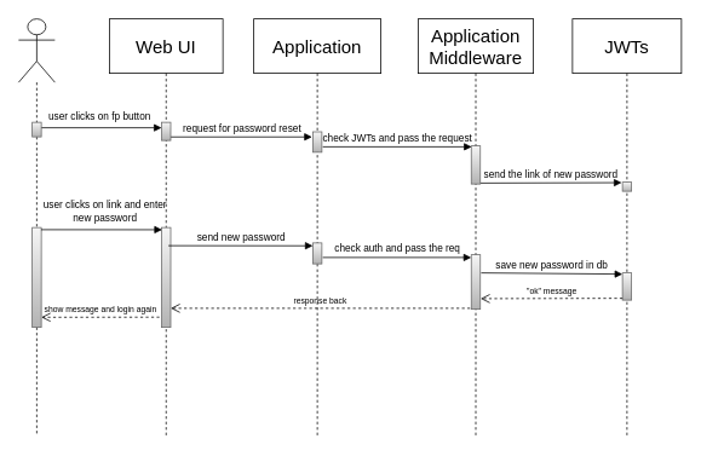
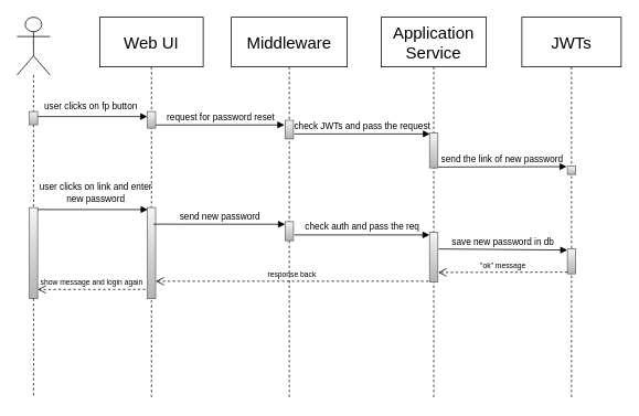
- <mxCell id="8" value="&lt;font style=&quot;&quot;&gt;&lt;font style=&quot;font-size: 20px;&quot;&gt;Application&lt;/font&gt;&lt;br&gt;&lt;/font&gt;" style="shape=umlLifeline;perimeter=lifelinePerimeter;whiteSpace=wrap;html=1;container=1;collapsible=0;recursiveResize=0;outlineConnect=0;size=60;" vertex="1" parent="1"><mxGeometry x="279" y="20" width="140" height="460" as="geometry" /></mxCell>
+ <mxCell id="8" value="&lt;font style=&quot;&quot;&gt;&lt;font style=&quot;font-size: 20px;&quot;&gt;Middleware&lt;/font&gt;&lt;br&gt;&lt;/font&gt;" style="shape=umlLifeline;perimeter=lifelinePerimeter;whiteSpace=wrap;html=1;container=1;collapsible=0;recursiveResize=0;outlineConnect=0;size=60;" vertex="1" parent="1"><mxGeometry x="279" y="20" width="140" height="460" as="geometry" /></mxCell>
- <mxCell id="19" value="&lt;font style=&quot;font-size: 20px;&quot;&gt;Application Middleware&lt;/font&gt;" style="shape=umlLifeline;perimeter=lifelinePerimeter;whiteSpace=wrap;html=1;container=1;collapsible=0;recursiveResize=0;outlineConnect=0;size=60;" vertex="1" parent="1"><mxGeometry x="460" y="20" width="127" height="460" as="geometry" /></mxCell>
+ <mxCell id="19" value="&lt;font style=&quot;font-size: 20px;&quot;&gt;Application Service&lt;/font&gt;" style="shape=umlLifeline;perimeter=lifelinePerimeter;whiteSpace=wrap;html=1;container=1;collapsible=0;recursiveResize=0;outlineConnect=0;size=60;" vertex="1" parent="1"><mxGeometry x="460" y="20" width="127" height="460" as="geometry" /></mxCell>
